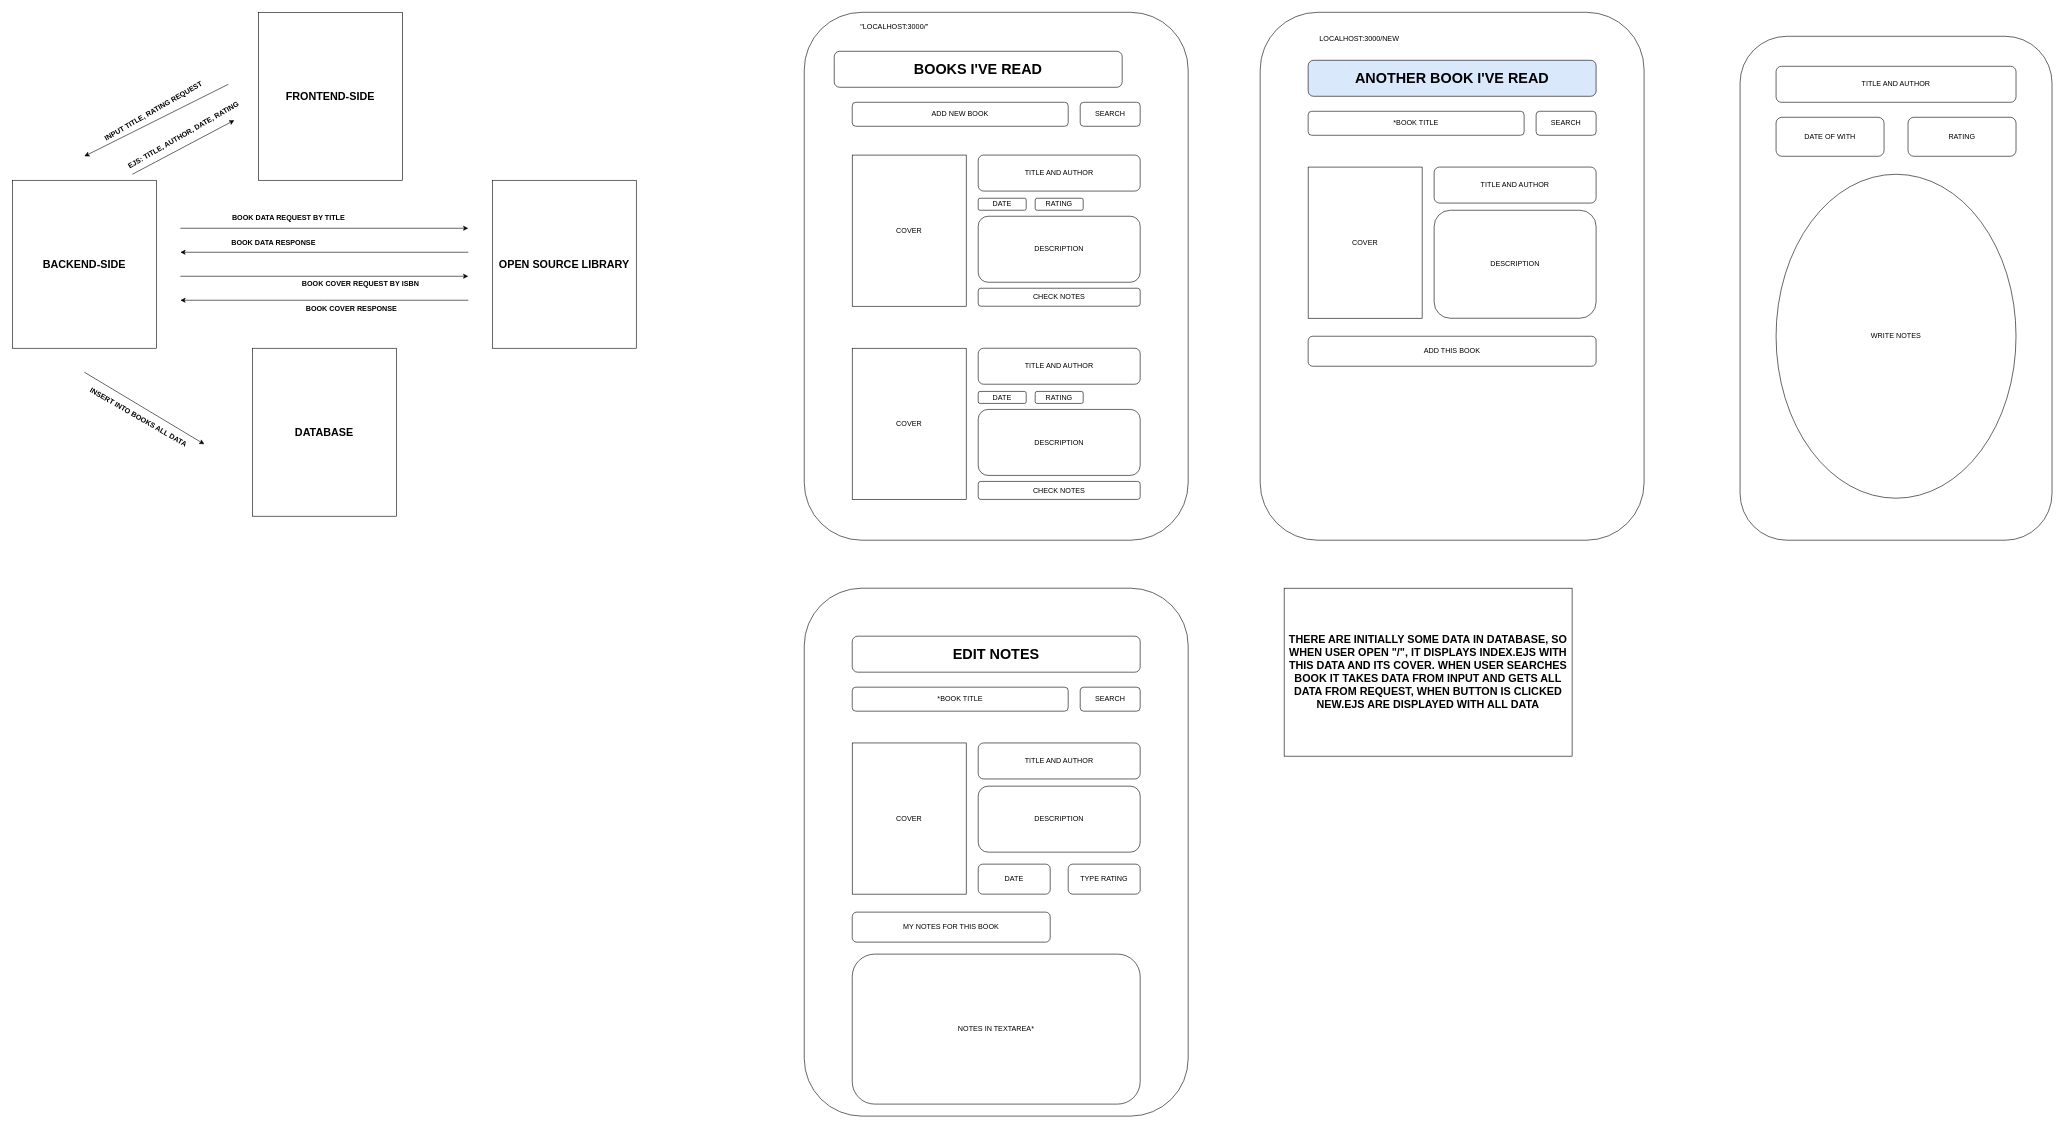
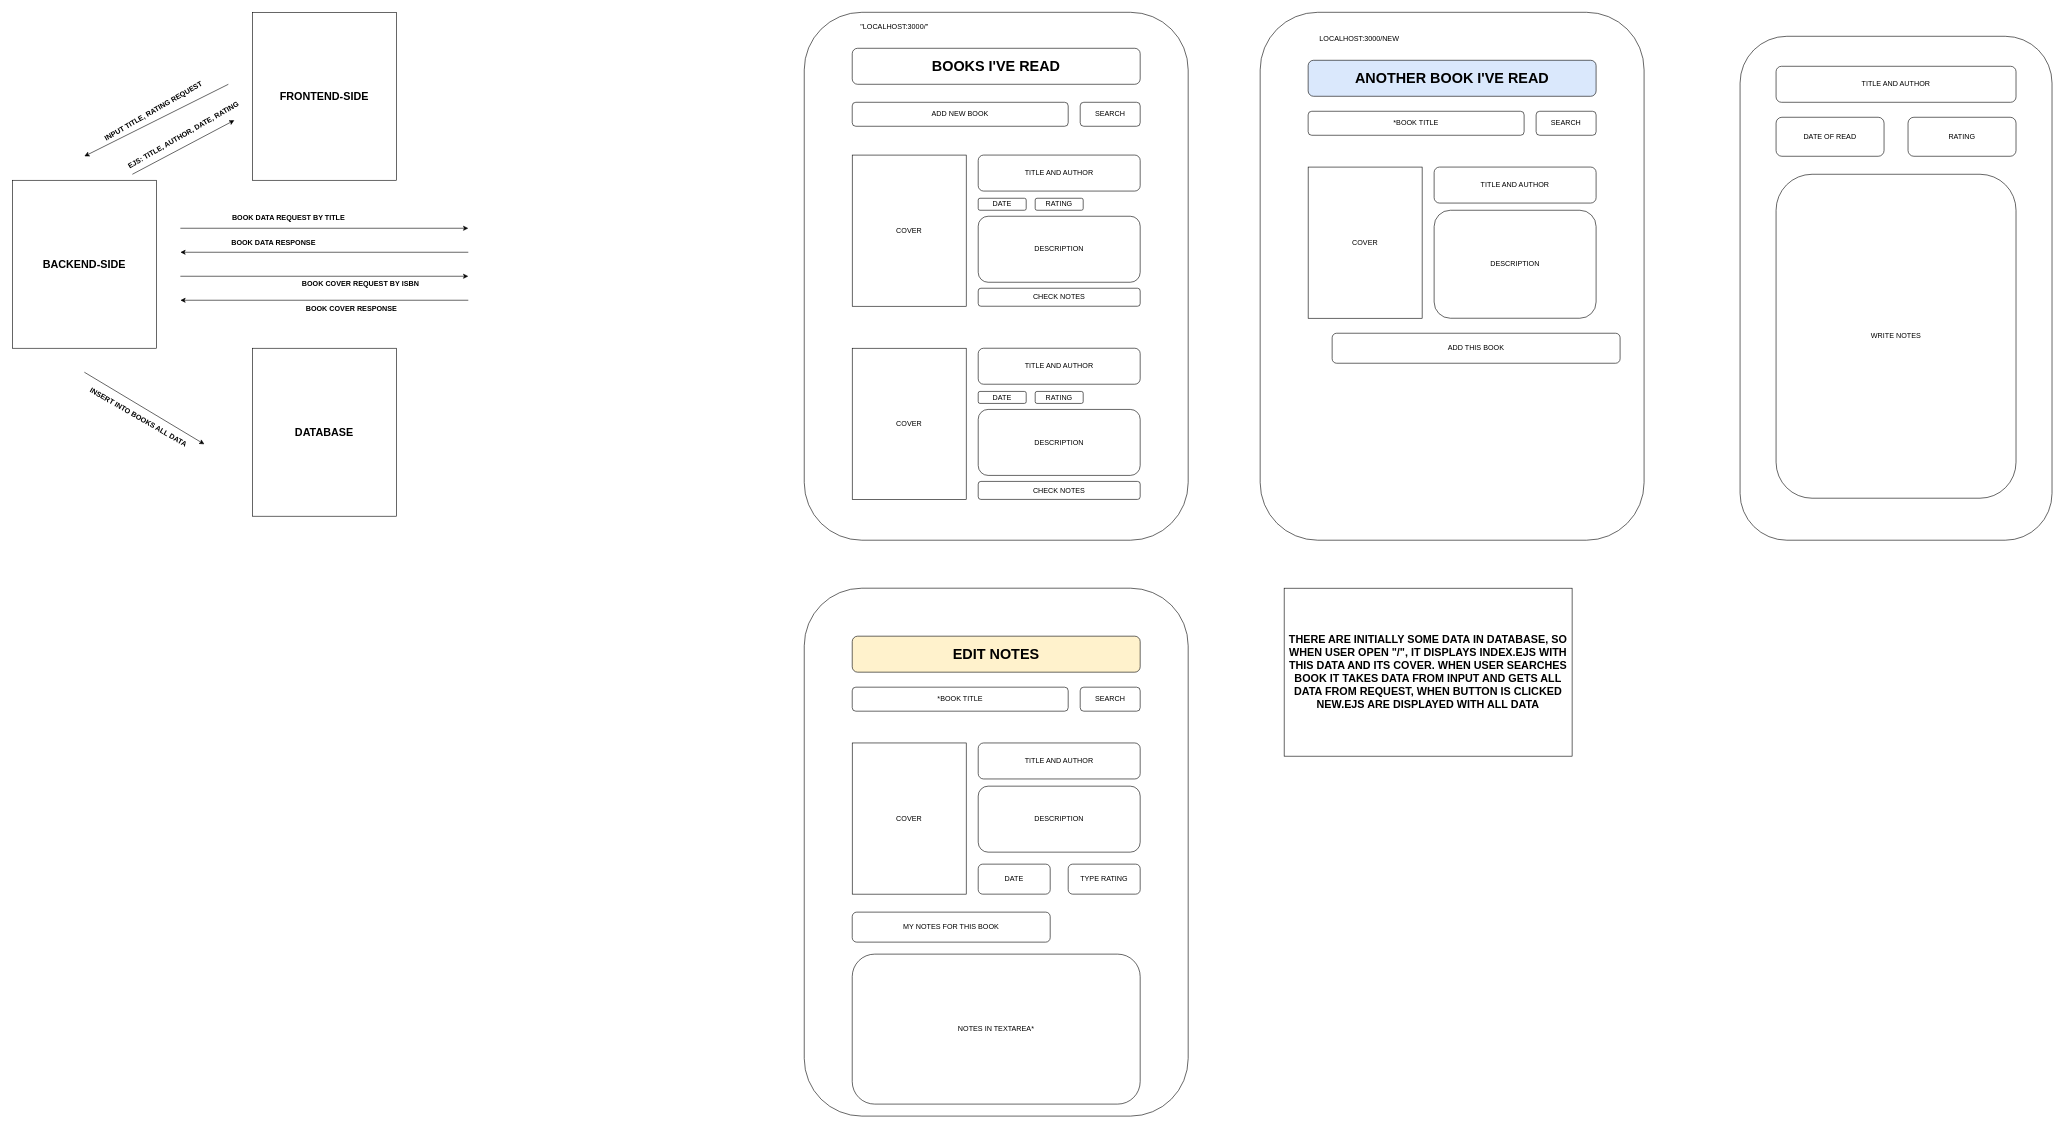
- <mxCell id="21" value="&lt;h1&gt;BOOKS I'VE READ&lt;/h1&gt;" style="rounded=1;whiteSpace=wrap;html=1;" parent="1" vertex="1"><mxGeometry x="1390" y="85" width="480" height="60" as="geometry" /></mxCell>
+ <mxCell id="21" value="&lt;h1&gt;BOOKS I'VE READ&lt;/h1&gt;" style="rounded=1;whiteSpace=wrap;html=1;" parent="1" vertex="1"><mxGeometry x="1420" y="80" width="480" height="60" as="geometry" /></mxCell>
- <mxCell id="5" value="&lt;h2&gt;FRONTEND-SIDE&lt;/h2&gt;" style="rounded=0;whiteSpace=wrap;html=1;" parent="1" vertex="1"><mxGeometry x="430" y="20" width="240" height="280" as="geometry" /></mxCell>
+ <mxCell id="5" value="&lt;h2&gt;FRONTEND-SIDE&lt;/h2&gt;" style="rounded=0;whiteSpace=wrap;html=1;" parent="1" vertex="1"><mxGeometry x="420" y="20" width="240" height="280" as="geometry" /></mxCell>
- <mxCell id="60" value="DATE OF WITH" style="rounded=1;whiteSpace=wrap;html=1;" vertex="1" parent="1"><mxGeometry x="2960" y="195" width="180" height="65" as="geometry" /></mxCell>
+ <mxCell id="60" value="DATE OF READ" style="rounded=1;whiteSpace=wrap;html=1;" vertex="1" parent="1"><mxGeometry x="2960" y="195" width="180" height="65" as="geometry" /></mxCell>
- <mxCell id="2" value="&lt;h2&gt;OPEN SOURCE LIBRARY&lt;/h2&gt;" style="rounded=0;whiteSpace=wrap;html=1;" parent="1" vertex="1"><mxGeometry x="820" y="300" width="240" height="280" as="geometry" /></mxCell>
- <mxCell id="62" value="WRITE NOTES" style="ellipse;whiteSpace=wrap;html=1;" vertex="1" parent="1"><mxGeometry x="2960" y="290" width="400" height="540" as="geometry" /></mxCell>
+ <mxCell id="62" value="WRITE NOTES" style="rounded=1;whiteSpace=wrap;html=1;" vertex="1" parent="1"><mxGeometry x="2960" y="290" width="400" height="540" as="geometry" /></mxCell>
- <mxCell id="44" value="ADD THIS BOOK" style="rounded=1;whiteSpace=wrap;html=1;" parent="1" vertex="1"><mxGeometry x="2180" y="560" width="480" height="50" as="geometry" /></mxCell>
+ <mxCell id="44" value="ADD THIS BOOK" style="rounded=1;whiteSpace=wrap;html=1;" parent="1" vertex="1"><mxGeometry x="2220" y="555" width="480" height="50" as="geometry" /></mxCell>
- <mxCell id="49" value="&lt;h1&gt;EDIT NOTES&lt;/h1&gt;" style="rounded=1;whiteSpace=wrap;html=1;" parent="1" vertex="1"><mxGeometry x="1420" y="1060" width="480" height="60" as="geometry" /></mxCell>
+ <mxCell id="49" value="&lt;h1&gt;EDIT NOTES&lt;/h1&gt;" style="rounded=1;whiteSpace=wrap;html=1;fillColor=#fff2cc;" parent="1" vertex="1"><mxGeometry x="1420" y="1060" width="480" height="60" as="geometry" /></mxCell>
